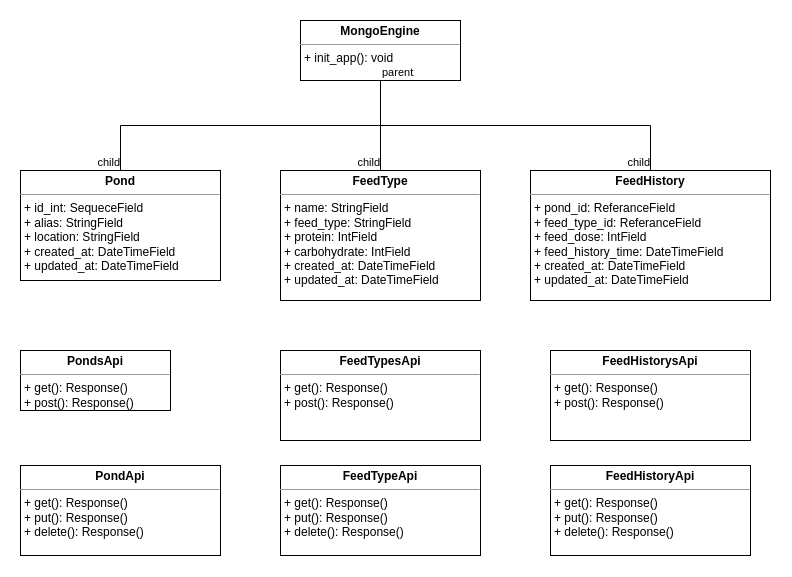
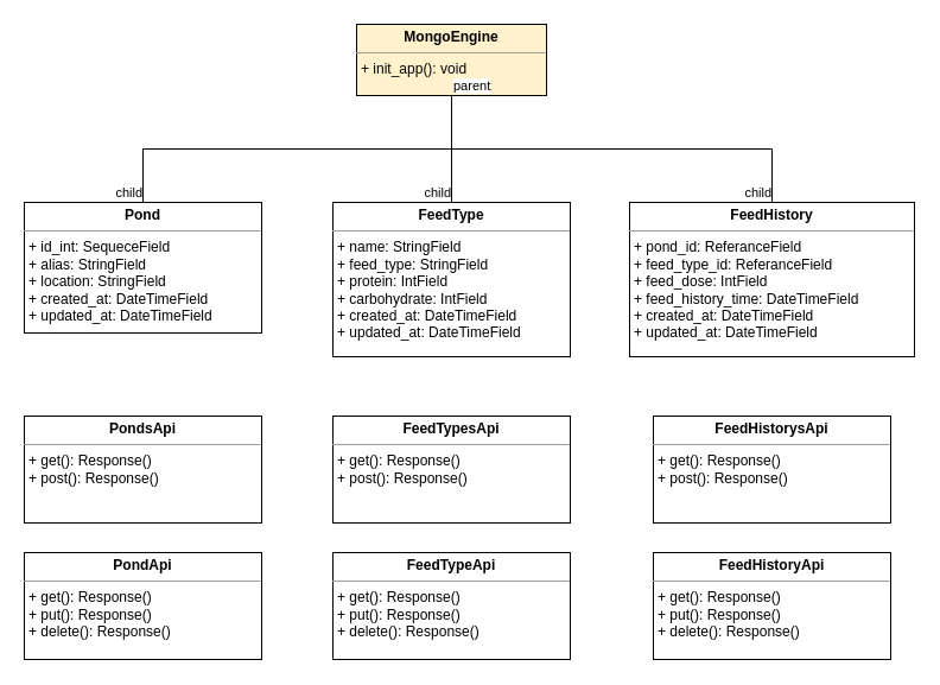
- <mxCell id="2" value="&lt;p style=&quot;margin:0px;margin-top:4px;text-align:center;&quot;&gt;&lt;b&gt;MongoEngine&lt;/b&gt;&lt;/p&gt;&lt;hr size=&quot;1&quot;&gt;&lt;p style=&quot;margin:0px;margin-left:4px;&quot;&gt;&lt;/p&gt;&lt;p style=&quot;margin:0px;margin-left:4px;&quot;&gt;+ init_app(): void&lt;/p&gt;" style="verticalAlign=top;align=left;overflow=fill;fontSize=12;fontFamily=Helvetica;html=1;" vertex="1" parent="1"><mxGeometry x="300" y="20" width="160" height="60" as="geometry" /></mxCell>
+ <mxCell id="2" value="&lt;p style=&quot;margin:0px;margin-top:4px;text-align:center;&quot;&gt;&lt;b&gt;MongoEngine&lt;/b&gt;&lt;/p&gt;&lt;hr size=&quot;1&quot;&gt;&lt;p style=&quot;margin:0px;margin-left:4px;&quot;&gt;&lt;/p&gt;&lt;p style=&quot;margin:0px;margin-left:4px;&quot;&gt;+ init_app(): void&lt;/p&gt;" style="verticalAlign=top;align=left;overflow=fill;fontSize=12;fontFamily=Helvetica;html=1;fillColor=#fff2cc;" vertex="1" parent="1"><mxGeometry x="300" y="20" width="160" height="60" as="geometry" /></mxCell>
- <mxCell id="19" value="&lt;p style=&quot;margin:0px;margin-top:4px;text-align:center;&quot;&gt;&lt;b&gt;PondsApi&lt;/b&gt;&lt;/p&gt;&lt;hr size=&quot;1&quot;&gt;&lt;p style=&quot;margin:0px;margin-left:4px;&quot;&gt;+ get(): Response()&lt;/p&gt;&lt;p style=&quot;margin:0px;margin-left:4px;&quot;&gt;+ post(): Response()&lt;/p&gt;&lt;p style=&quot;margin:0px;margin-left:4px;&quot;&gt;&lt;br&gt;&lt;/p&gt;" style="verticalAlign=top;align=left;overflow=fill;fontSize=12;fontFamily=Helvetica;html=1;" vertex="1" parent="1"><mxGeometry x="20" y="350" width="150" height="60" as="geometry" /></mxCell>
+ <mxCell id="19" value="&lt;p style=&quot;margin:0px;margin-top:4px;text-align:center;&quot;&gt;&lt;b&gt;PondsApi&lt;/b&gt;&lt;/p&gt;&lt;hr size=&quot;1&quot;&gt;&lt;p style=&quot;margin:0px;margin-left:4px;&quot;&gt;+ get(): Response()&lt;/p&gt;&lt;p style=&quot;margin:0px;margin-left:4px;&quot;&gt;+ post(): Response()&lt;/p&gt;&lt;p style=&quot;margin:0px;margin-left:4px;&quot;&gt;&lt;br&gt;&lt;/p&gt;" style="verticalAlign=top;align=left;overflow=fill;fontSize=12;fontFamily=Helvetica;html=1;" vertex="1" parent="1"><mxGeometry x="20" y="350" width="200" height="90" as="geometry" /></mxCell>
